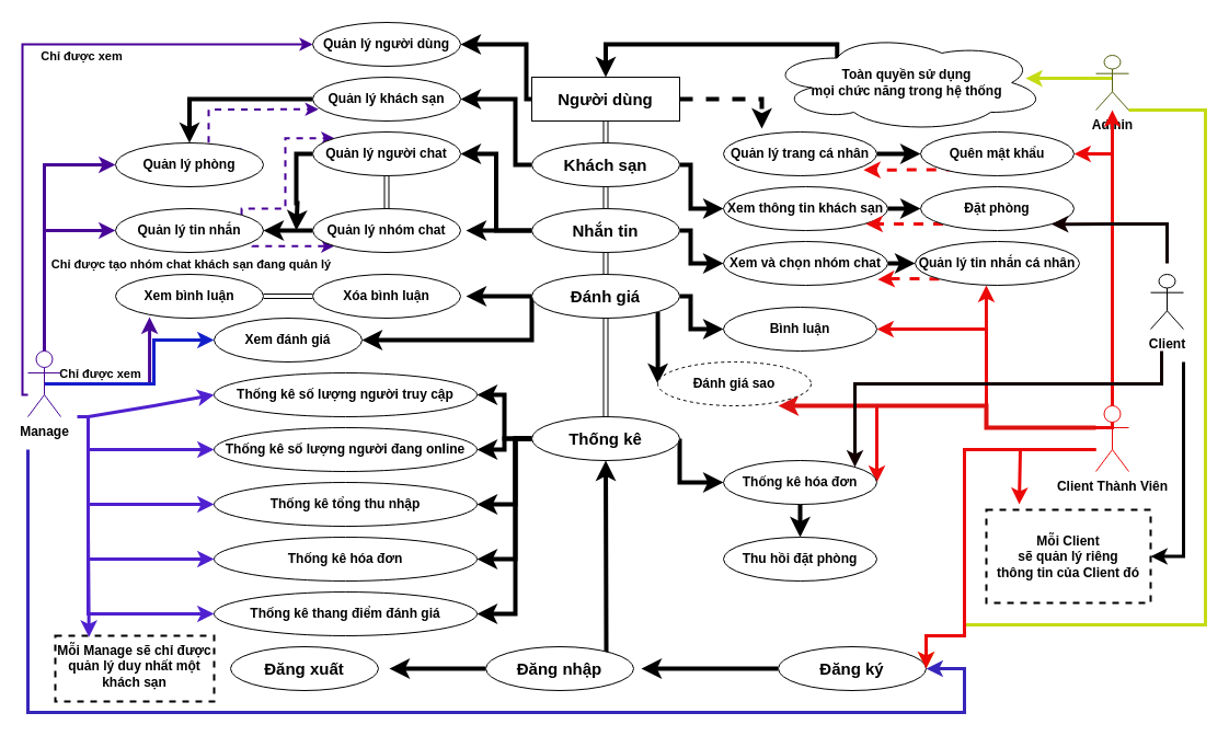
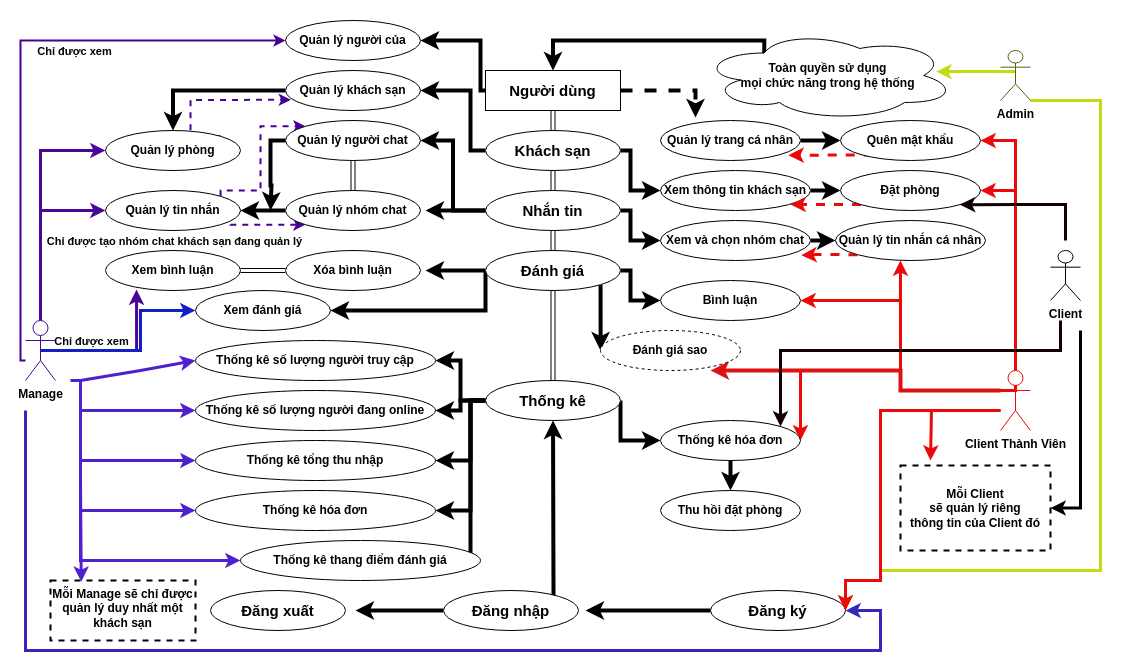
- <mxCell id="60" value="&lt;b&gt;Quản lý người dùng&lt;/b&gt;" style="ellipse;whiteSpace=wrap;html=1;" parent="1" vertex="1"><mxGeometry x="285" y="20" width="135" height="40" as="geometry" /></mxCell>
+ <mxCell id="60" value="&lt;b&gt;Quản lý người của&lt;/b&gt;" style="ellipse;whiteSpace=wrap;html=1;" parent="1" vertex="1"><mxGeometry x="285" y="20" width="135" height="40" as="geometry" /></mxCell>
- <mxCell id="37" style="edgeStyle=orthogonalEdgeStyle;rounded=0;orthogonalLoop=1;jettySize=auto;html=1;exitX=0.5;exitY=0;exitDx=0;exitDy=0;exitPerimeter=0;strokeWidth=3;strokeColor=#ec0909;" parent="1" source="41" target="4" edge="1"><mxGeometry relative="1" as="geometry" /></mxCell>
+ <mxCell id="37" style="edgeStyle=orthogonalEdgeStyle;rounded=0;orthogonalLoop=1;jettySize=auto;html=1;exitX=0.5;exitY=0;exitDx=0;exitDy=0;exitPerimeter=0;entryX=1;entryY=0.5;entryDx=0;entryDy=0;strokeWidth=3;strokeColor=#ec0909;" parent="1" source="41" target="82" edge="1"><mxGeometry relative="1" as="geometry" /></mxCell>
- <mxCell id="101" value="&lt;b&gt;Thống kê thang điểm đánh giá&lt;/b&gt;" style="ellipse;whiteSpace=wrap;html=1;" parent="1" vertex="1"><mxGeometry x="195" y="540" width="240" height="40" as="geometry" /></mxCell>
+ <mxCell id="101" value="&lt;b&gt;Thống kê thang điểm đánh giá&lt;/b&gt;" style="ellipse;whiteSpace=wrap;html=1;" parent="1" vertex="1"><mxGeometry x="240" y="540" width="240" height="40" as="geometry" /></mxCell>
